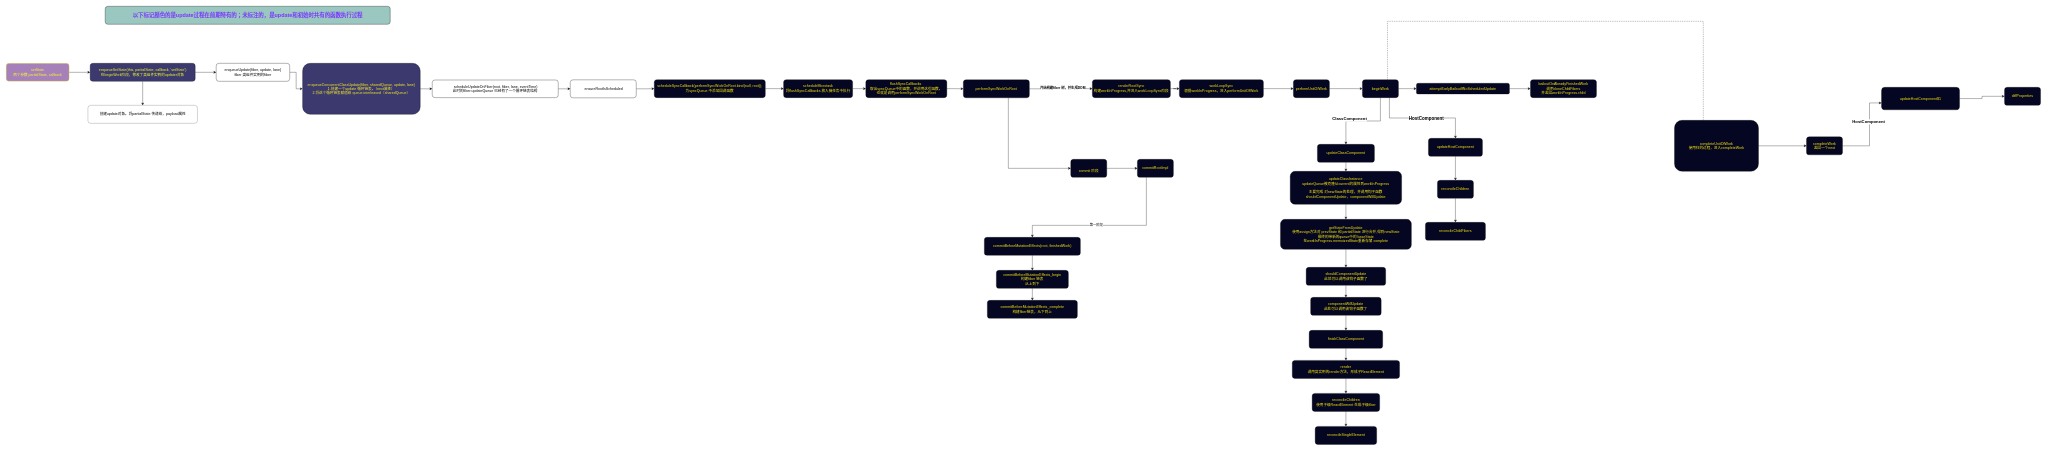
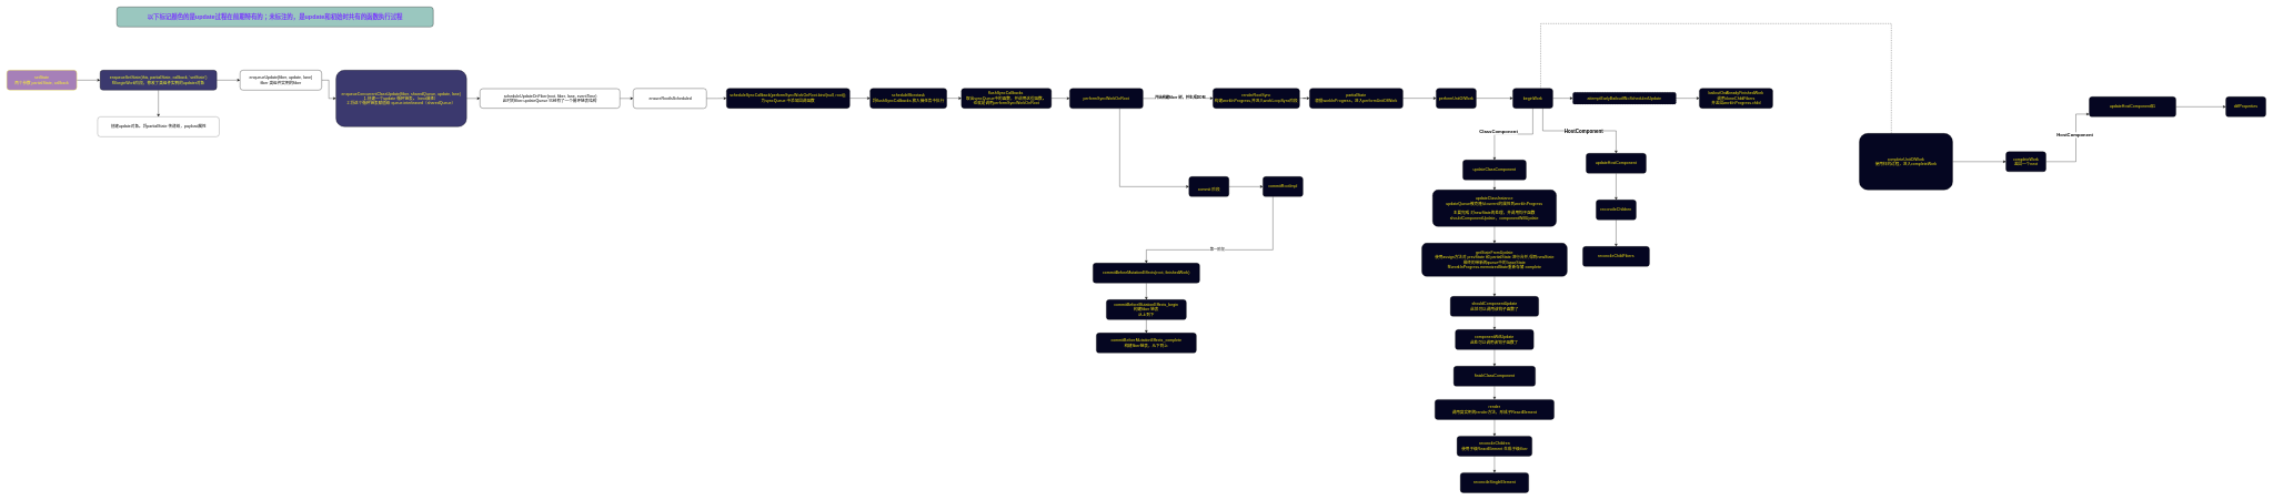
- <mxCell id="30" value="workLoopSync&lt;br&gt;根据workInProgress，进入performUnitOfWork" style="whiteSpace=wrap;html=1;fillColor=#050621;fontColor=#FFEF12;rounded=1;" parent="1" vertex="1"><mxGeometry x="3930" y="264.38" width="280" height="60" as="geometry" /></mxCell>
+ <mxCell id="30" value="partialState&lt;br&gt;根据workInProgress，进入performUnitOfWork" style="whiteSpace=wrap;html=1;fillColor=#050621;fontColor=#FFEF12;rounded=1;" parent="1" vertex="1"><mxGeometry x="3930" y="264.38" width="280" height="60" as="geometry" /></mxCell>
- <mxCell id="39" value="attemptEarlyBailoutIfNoScheduledUpdate" style="whiteSpace=wrap;html=1;fillColor=#050621;fontColor=#FFEF12;rounded=1;" parent="1" vertex="1"><mxGeometry x="4720" y="276.57" width="310" height="35.62" as="geometry" /></mxCell>
+ <mxCell id="39" value="attemptEarlyBailoutIfNoScheduledUpdate" style="whiteSpace=wrap;html=1;fillColor=#050621;fontColor=#FFEF12;rounded=1;dashed=1;" parent="1" vertex="1"><mxGeometry x="4720" y="276.57" width="310" height="35.62" as="geometry" /></mxCell>
- <mxCell id="71" value="updateHostComponent$1" style="whiteSpace=wrap;html=1;fillColor=#050621;fontColor=#FFEF12;rounded=1;" vertex="1" parent="1"><mxGeometry x="6270" y="290" width="260" height="75" as="geometry" /></mxCell>
+ <mxCell id="71" value="updateHostComponent$1" style="whiteSpace=wrap;html=1;fillColor=#050621;fontColor=#FFEF12;rounded=1;" vertex="1" parent="1"><mxGeometry x="6270" y="290" width="260" height="60" as="geometry" /></mxCell>
